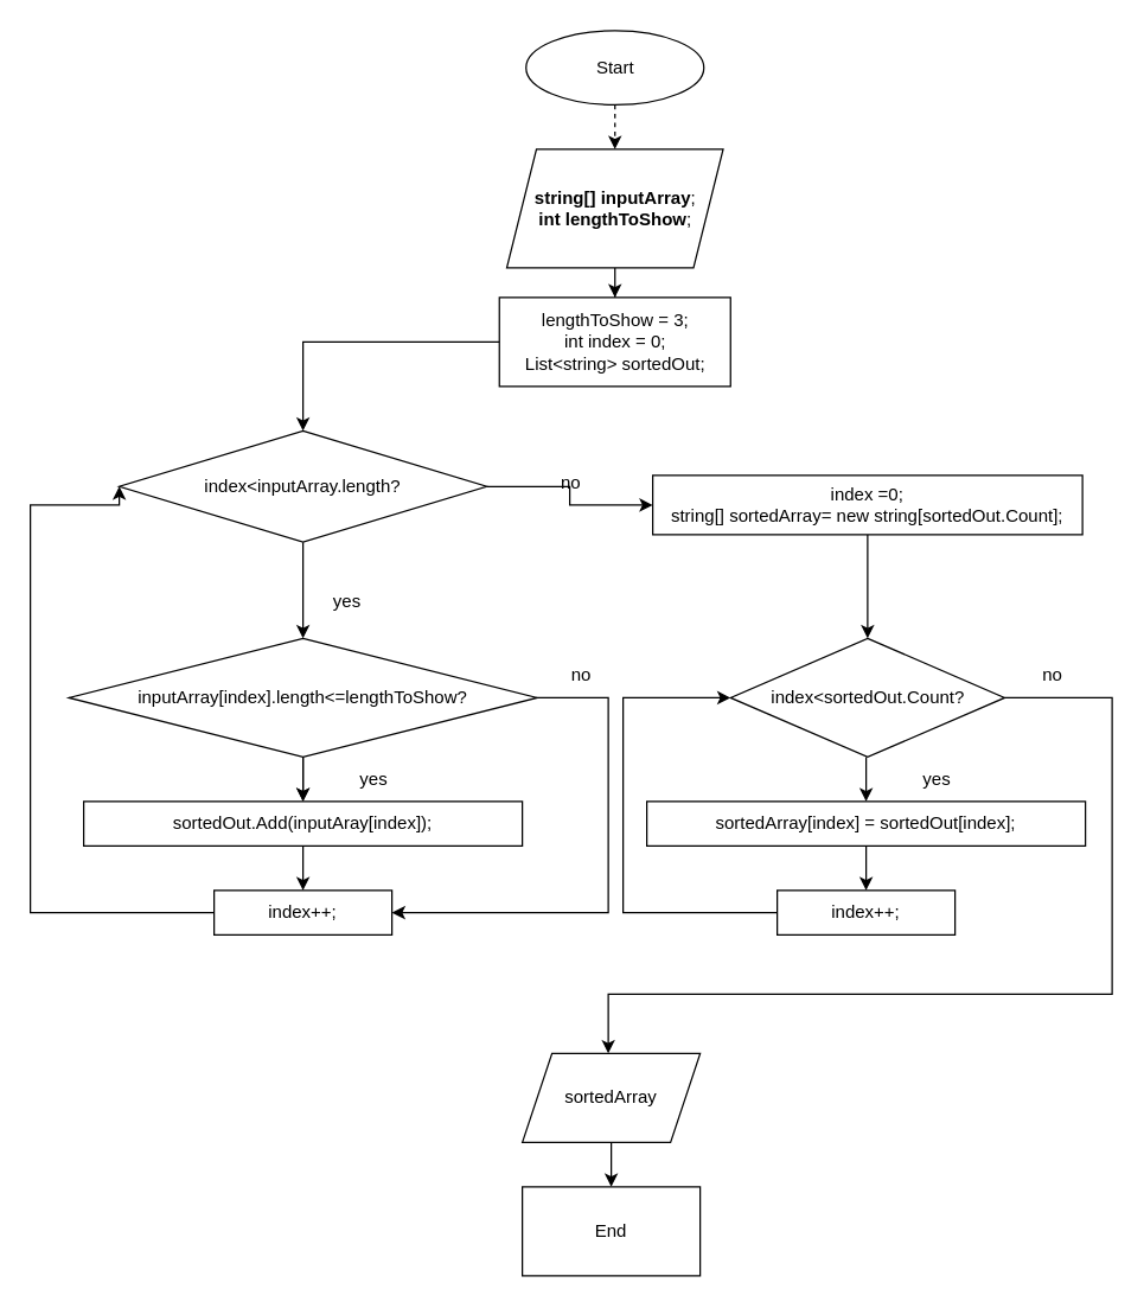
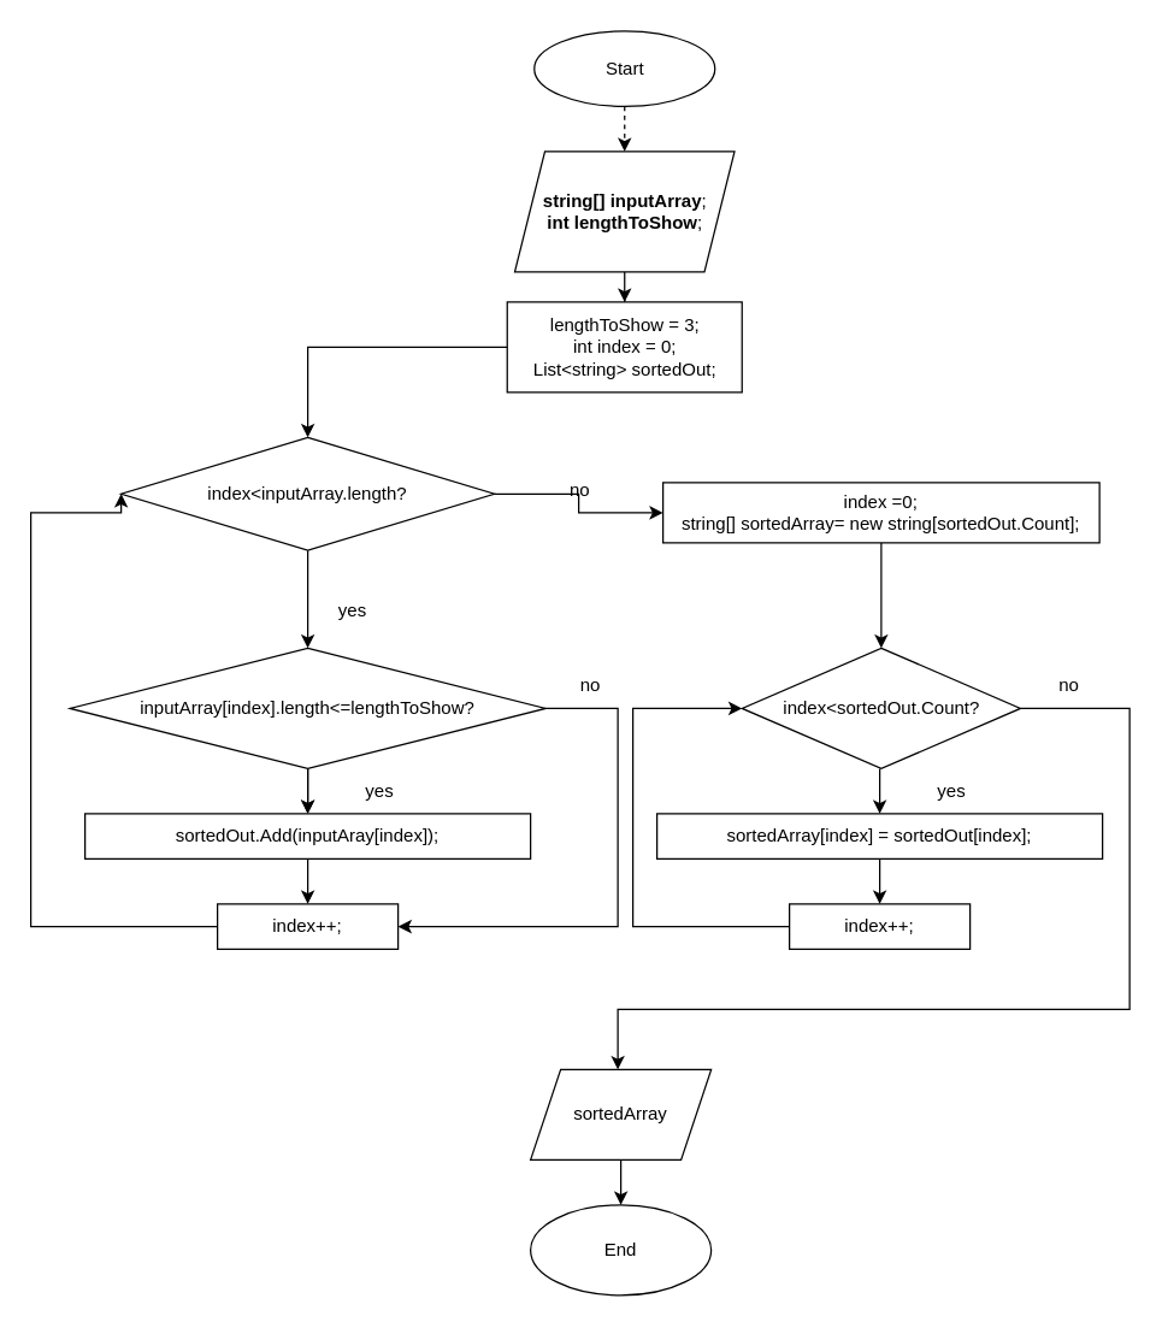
- <mxCell id="35" value="End" style="whiteSpace=wrap;html=1;rounded=0;" vertex="1" parent="1"><mxGeometry x="352" y="800" width="120" height="60" as="geometry" /></mxCell>
+ <mxCell id="35" value="End" style="ellipse;whiteSpace=wrap;html=1;" vertex="1" parent="1"><mxGeometry x="352" y="800" width="120" height="60" as="geometry" /></mxCell>
